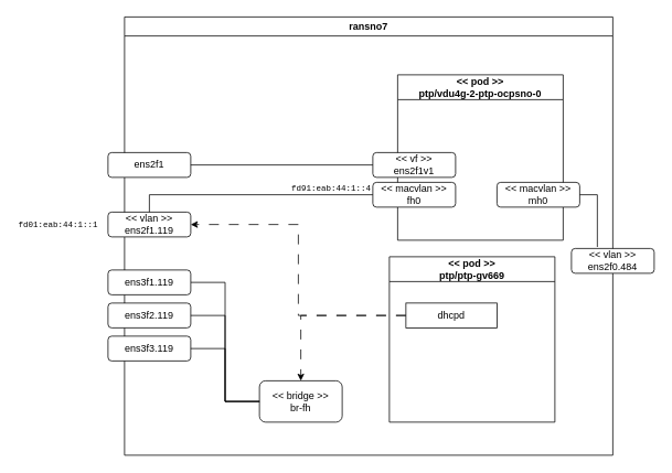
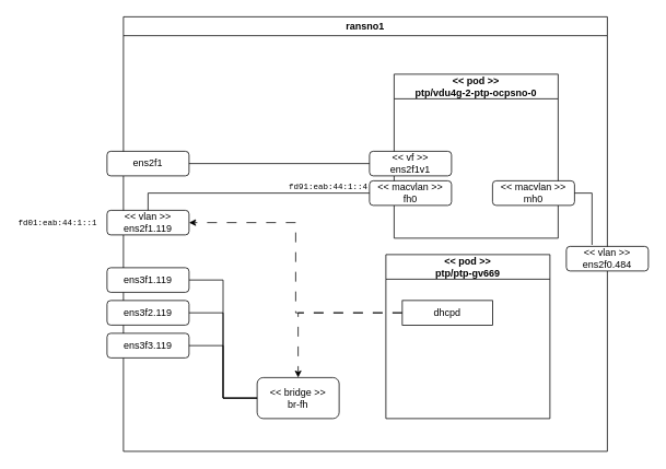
- <mxCell id="2" value="ransno7" style="swimlane;whiteSpace=wrap;html=1;" vertex="1" parent="1"><mxGeometry x="150" y="20" width="590" height="530" as="geometry" /></mxCell>
+ <mxCell id="2" value="ransno1" style="swimlane;whiteSpace=wrap;html=1;" vertex="1" parent="1"><mxGeometry x="150" y="20" width="590" height="530" as="geometry" /></mxCell>
